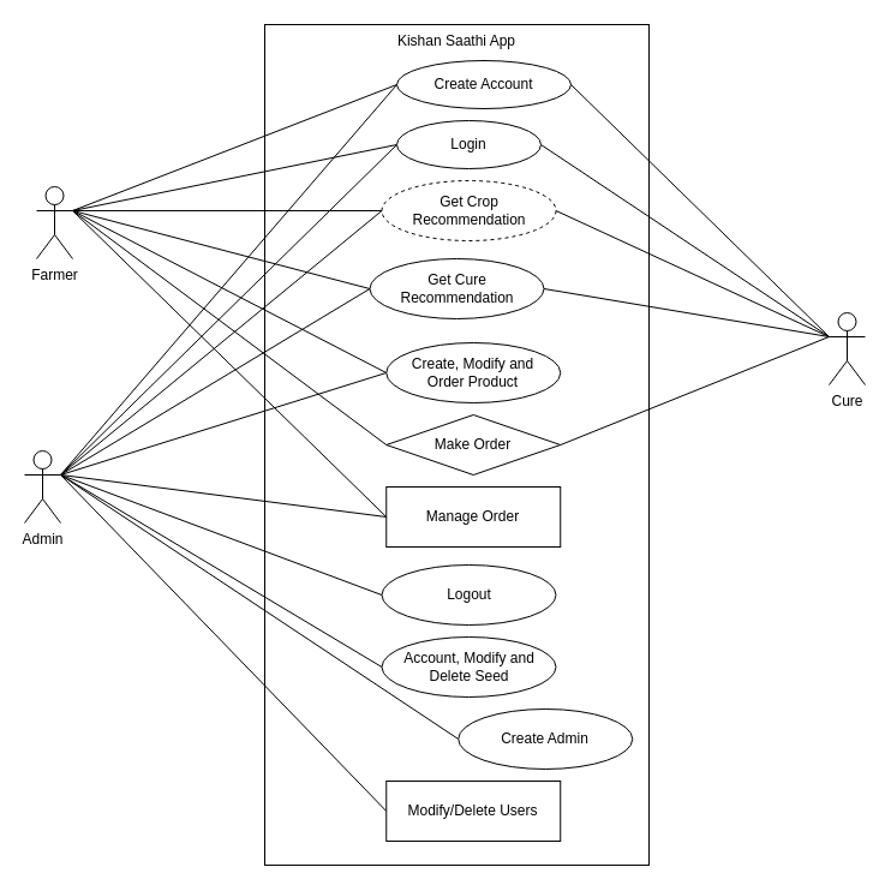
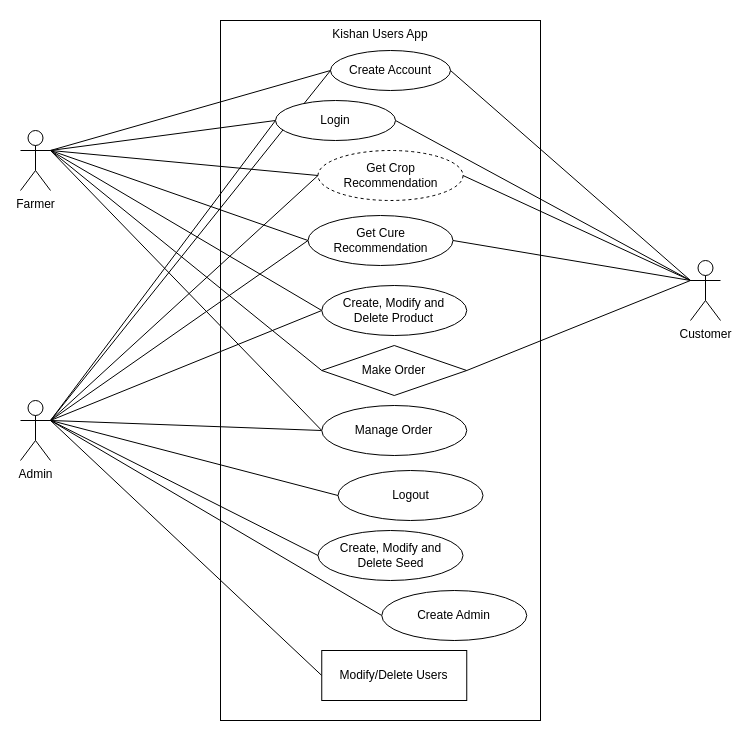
- <mxCell id="2" value="Kishan Saathi App" style="rounded=0;whiteSpace=wrap;html=1;verticalAlign=top;" vertex="1" parent="1"><mxGeometry x="220" y="20" width="320" height="700" as="geometry" /></mxCell>
+ <mxCell id="2" value="Kishan Users App" style="rounded=0;whiteSpace=wrap;html=1;verticalAlign=top;" vertex="1" parent="1"><mxGeometry x="220" y="20" width="320" height="700" as="geometry" /></mxCell>
- <mxCell id="3" value="Create Account" style="ellipse;whiteSpace=wrap;html=1;" vertex="1" parent="1"><mxGeometry x="330" y="50" width="145" height="40" as="geometry" /></mxCell>
+ <mxCell id="3" value="Create Account" style="ellipse;whiteSpace=wrap;html=1;" vertex="1" parent="1"><mxGeometry x="330" y="50" width="120" height="40" as="geometry" /></mxCell>
- <mxCell id="29" value="Login" style="ellipse;whiteSpace=wrap;html=1;" vertex="1" parent="1"><mxGeometry x="330" y="100" width="120" height="40" as="geometry" /></mxCell>
+ <mxCell id="29" value="Login" style="ellipse;whiteSpace=wrap;html=1;" vertex="1" parent="1"><mxGeometry x="275" y="100" width="120" height="40" as="geometry" /></mxCell>
- <mxCell id="28" value="Farmer" style="shape=umlActor;verticalLabelPosition=bottom;verticalAlign=top;html=1;outlineConnect=0;" vertex="1" parent="1"><mxGeometry x="30" y="155" width="30" height="60" as="geometry" /></mxCell>
+ <mxCell id="28" value="Farmer" style="shape=umlActor;verticalLabelPosition=bottom;verticalAlign=top;html=1;outlineConnect=0;" vertex="1" parent="1"><mxGeometry x="20" y="130" width="30" height="60" as="geometry" /></mxCell>
- <mxCell id="35" value="Create, Modify and &lt;br&gt;Order Product" style="ellipse;whiteSpace=wrap;html=1;" vertex="1" parent="1"><mxGeometry x="321.25" y="285" width="145" height="50" as="geometry" /></mxCell>
+ <mxCell id="35" value="Create, Modify and &lt;br&gt;Delete Product" style="ellipse;whiteSpace=wrap;html=1;" vertex="1" parent="1"><mxGeometry x="321.25" y="285" width="145" height="50" as="geometry" /></mxCell>
- <mxCell id="20" value="Cure" style="shape=umlActor;verticalLabelPosition=bottom;verticalAlign=top;html=1;outlineConnect=0;" vertex="1" parent="1"><mxGeometry x="690" y="260" width="30" height="60" as="geometry" /></mxCell>
+ <mxCell id="20" value="Customer" style="shape=umlActor;verticalLabelPosition=bottom;verticalAlign=top;html=1;outlineConnect=0;" vertex="1" parent="1"><mxGeometry x="690" y="260" width="30" height="60" as="geometry" /></mxCell>
- <mxCell id="14" value="Admin" style="shape=umlActor;verticalLabelPosition=bottom;verticalAlign=top;html=1;outlineConnect=0;" vertex="1" parent="1"><mxGeometry x="20" y="375" width="30" height="60" as="geometry" /></mxCell>
+ <mxCell id="14" value="Admin" style="shape=umlActor;verticalLabelPosition=bottom;verticalAlign=top;html=1;outlineConnect=0;" vertex="1" parent="1"><mxGeometry x="20" y="400" width="30" height="60" as="geometry" /></mxCell>
- <mxCell id="37" value="Manage Order" style="whiteSpace=wrap;html=1;rounded=0;" vertex="1" parent="1"><mxGeometry x="321.25" y="405" width="145" height="50" as="geometry" /></mxCell>
+ <mxCell id="37" value="Manage Order" style="ellipse;whiteSpace=wrap;html=1;" vertex="1" parent="1"><mxGeometry x="321.25" y="405" width="145" height="50" as="geometry" /></mxCell>
- <mxCell id="38" value="Logout" style="ellipse;whiteSpace=wrap;html=1;" vertex="1" parent="1"><mxGeometry x="317.5" y="470" width="145" height="50" as="geometry" /></mxCell>
+ <mxCell id="38" value="Logout" style="ellipse;whiteSpace=wrap;html=1;" vertex="1" parent="1"><mxGeometry x="337.5" y="470" width="145" height="50" as="geometry" /></mxCell>
- <mxCell id="34" value="Account, Modify and &lt;br&gt;Delete Seed" style="ellipse;whiteSpace=wrap;html=1;" vertex="1" parent="1"><mxGeometry x="317.5" y="530" width="145" height="50" as="geometry" /></mxCell>
+ <mxCell id="34" value="Create, Modify and &lt;br&gt;Delete Seed" style="ellipse;whiteSpace=wrap;html=1;" vertex="1" parent="1"><mxGeometry x="317.5" y="530" width="145" height="50" as="geometry" /></mxCell>
